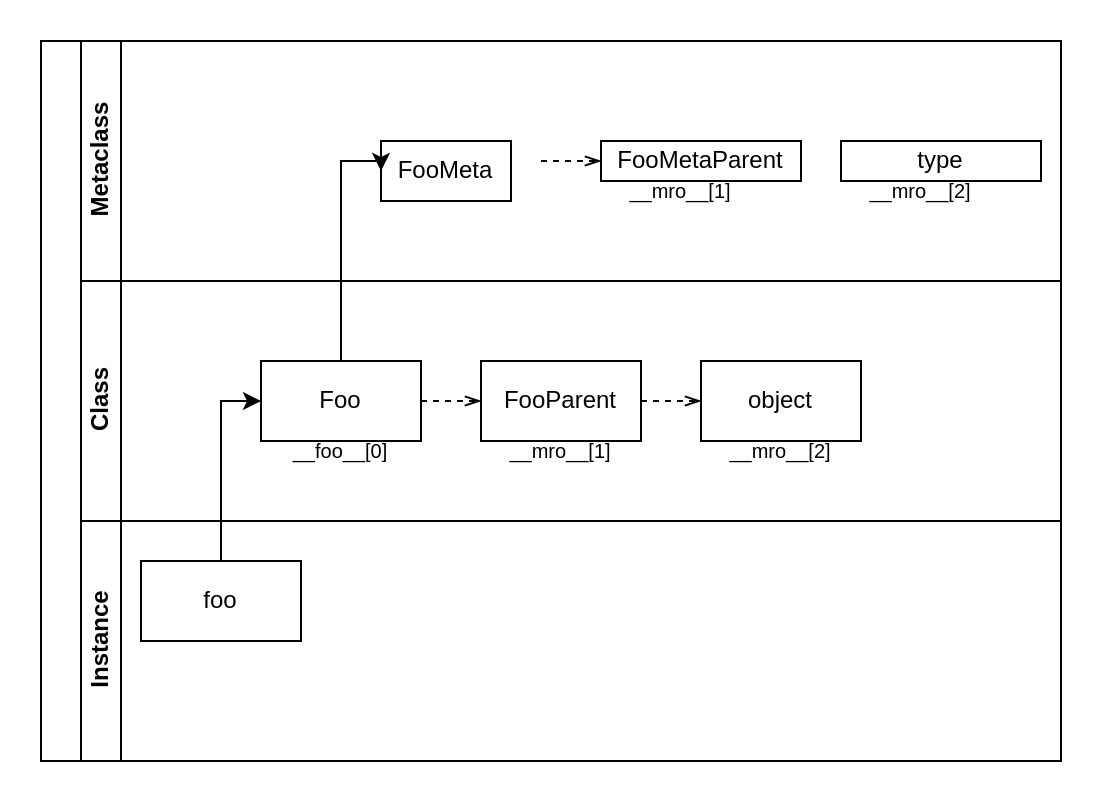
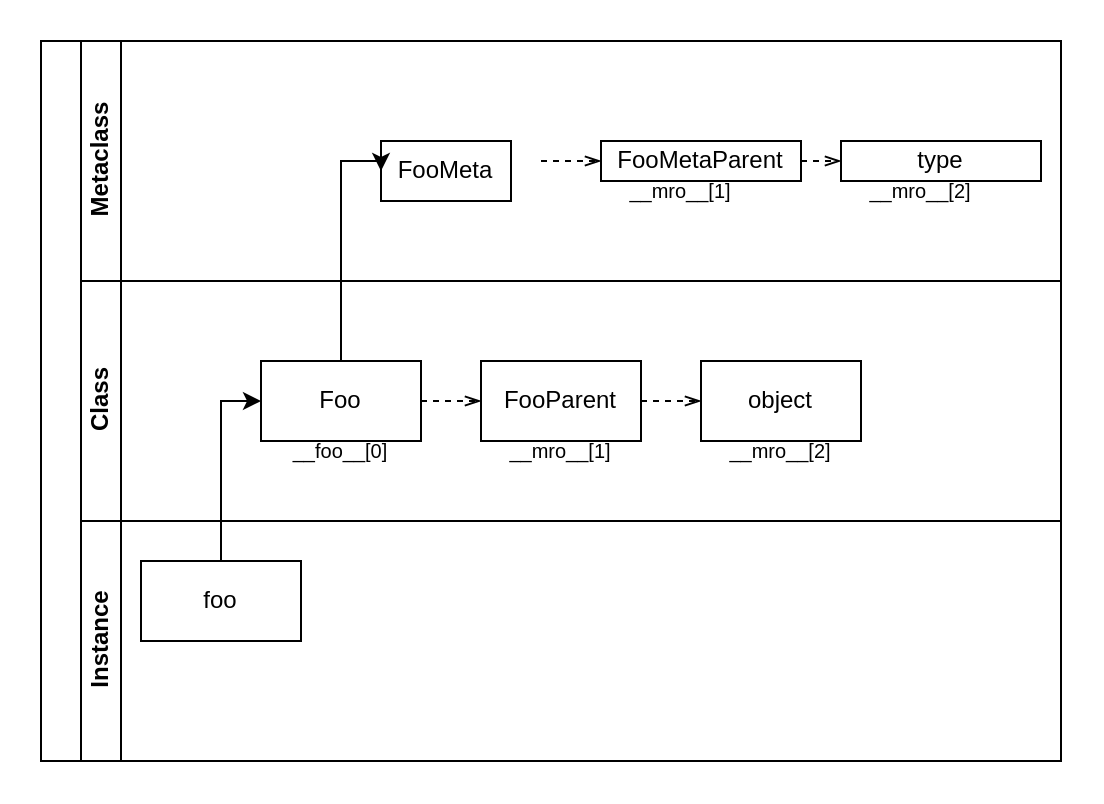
+ <mxCell id="10" value="" style="endArrow=openThin;dashed=1;html=1;rounded=0;endFill=0;" parent="3" source="5" target="8" edge="1"><mxGeometry width="50" height="50" relative="1" as="geometry"><mxPoint x="360.0" y="59.52" as="sourcePoint" /><mxPoint x="390" y="59.52" as="targetPoint" /></mxGeometry></mxCell>
